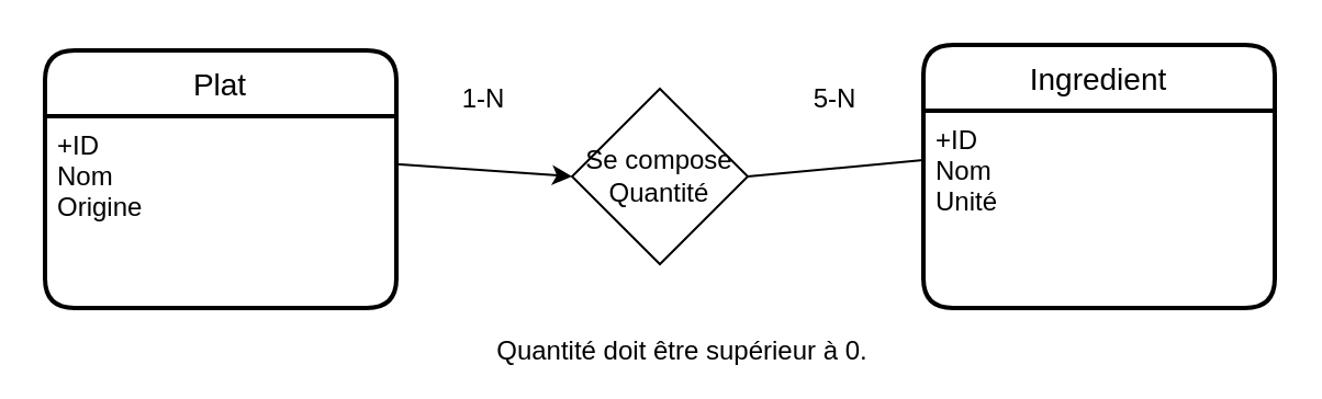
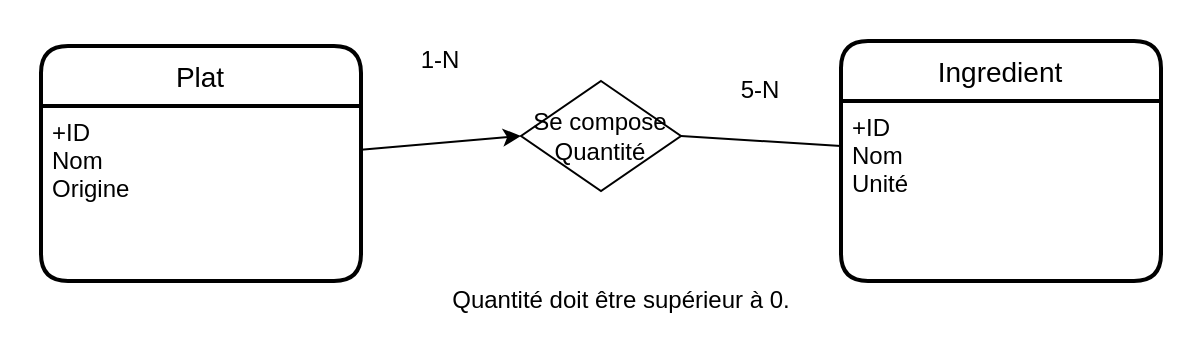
- <mxCell id="8" value="1-N" style="text;html=1;strokeColor=none;fillColor=none;align=center;verticalAlign=middle;whiteSpace=wrap;rounded=0;" parent="1" vertex="1"><mxGeometry x="190" y="30" width="60" height="30" as="geometry" /></mxCell>
+ <mxCell id="8" value="1-N" style="text;html=1;strokeColor=none;fillColor=none;align=center;verticalAlign=middle;whiteSpace=wrap;rounded=0;" parent="1" vertex="1"><mxGeometry x="190" y="15" width="60" height="30" as="geometry" /></mxCell>
- <mxCell id="4" value="Se compose&lt;br&gt;Quantité" style="shape=rhombus;perimeter=rhombusPerimeter;whiteSpace=wrap;html=1;align=center;" parent="1" vertex="1"><mxGeometry x="260" y="40" width="80" height="80" as="geometry" /></mxCell>
+ <mxCell id="4" value="Se compose&lt;br&gt;Quantité" style="shape=rhombus;perimeter=rhombusPerimeter;whiteSpace=wrap;html=1;align=center;" parent="1" vertex="1"><mxGeometry x="260" y="40" width="80" height="55" as="geometry" /></mxCell>
- <mxCell id="11" value="Quantité doit être supérieur à 0." style="text;html=1;align=center;verticalAlign=middle;resizable=0;points=[];autosize=1;strokeColor=none;fillColor=none;" vertex="1" parent="1"><mxGeometry x="220" y="150" width="180" height="20" as="geometry" /></mxCell>
+ <mxCell id="11" value="Quantité doit être supérieur à 0." style="text;html=1;align=center;verticalAlign=middle;resizable=0;points=[];autosize=1;strokeColor=none;fillColor=none;" vertex="1" parent="1"><mxGeometry x="220" y="140" width="180" height="20" as="geometry" /></mxCell>
